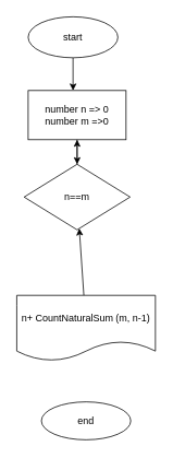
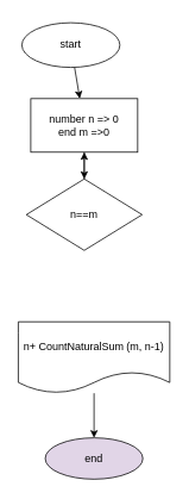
- <mxCell id="3" value="start" style="ellipse;whiteSpace=wrap;html=1;" parent="1" vertex="1"><mxGeometry x="34" y="20" width="110" height="50" as="geometry" /></mxCell>
+ <mxCell id="3" value="start" style="ellipse;whiteSpace=wrap;html=1;" parent="1" vertex="1"><mxGeometry x="24" y="25" width="110" height="50" as="geometry" /></mxCell>
- <mxCell id="5" value="number&amp;nbsp;n =&amp;gt; 0&lt;br&gt;number m =&amp;gt;0" style="rounded=0;whiteSpace=wrap;html=1;" parent="1" vertex="1"><mxGeometry x="34" y="110" width="120" height="60" as="geometry" /></mxCell>
+ <mxCell id="5" value="number&amp;nbsp;n =&amp;gt; 0&lt;br&gt;end m =&amp;gt;0" style="rounded=0;whiteSpace=wrap;html=1;" parent="1" vertex="1"><mxGeometry x="34" y="110" width="120" height="60" as="geometry" /></mxCell>
- <mxCell id="9" style="edgeStyle=none;html=1;" edge="1" parent="1" source="10" target="8"><mxGeometry relative="1" as="geometry" /></mxCell>
+ <mxCell id="9" style="edgeStyle=none;html=1;entryX=0.5;entryY=0;entryDx=0;entryDy=0;" edge="1" parent="1" source="10" target="6"><mxGeometry relative="1" as="geometry" /></mxCell>
- <mxCell id="6" value="end" style="ellipse;whiteSpace=wrap;html=1;rotation=0;" parent="1" vertex="1"><mxGeometry x="50.2" y="490" width="109.59" height="46.28" as="geometry" /></mxCell>
+ <mxCell id="6" value="end" style="ellipse;whiteSpace=wrap;html=1;rotation=0;fillColor=#e1d5e7;" parent="1" vertex="1"><mxGeometry x="50.2" y="490" width="109.59" height="46.28" as="geometry" /></mxCell>
